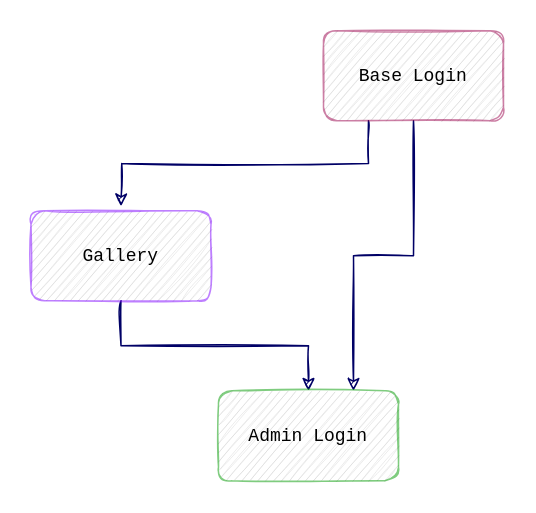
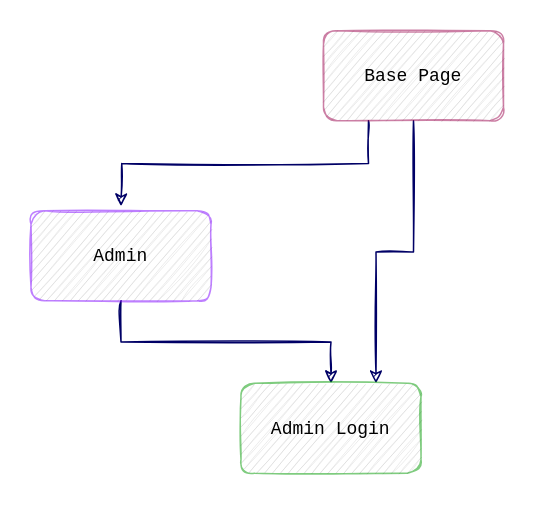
- <mxCell id="4" value="&lt;font face=&quot;Courier New&quot;&gt;Base Login&lt;/font&gt;" style="rounded=1;whiteSpace=wrap;html=1;sketch=1;strokeColor=#99004D;fillColor=#CCCCCC;opacity=50;" vertex="1" parent="1"><mxGeometry x="215" y="20" width="120" height="60" as="geometry" /></mxCell>
+ <mxCell id="4" value="&lt;font face=&quot;Courier New&quot;&gt;Base Page&lt;/font&gt;" style="rounded=1;whiteSpace=wrap;html=1;sketch=1;strokeColor=#99004D;fillColor=#CCCCCC;opacity=50;" vertex="1" parent="1"><mxGeometry x="215" y="20" width="120" height="60" as="geometry" /></mxCell>
- <mxCell id="6" value="&lt;font face=&quot;Courier New&quot;&gt;Gallery&lt;/font&gt;" style="rounded=1;whiteSpace=wrap;html=1;sketch=1;strokeColor=#7F00FF;fillColor=#CCCCCC;opacity=50;" vertex="1" parent="1"><mxGeometry x="20" y="140" width="120" height="60" as="geometry" /></mxCell>
+ <mxCell id="6" value="&lt;font face=&quot;Courier New&quot;&gt;Admin&lt;/font&gt;" style="rounded=1;whiteSpace=wrap;html=1;sketch=1;strokeColor=#7F00FF;fillColor=#CCCCCC;opacity=50;" vertex="1" parent="1"><mxGeometry x="20" y="140" width="120" height="60" as="geometry" /></mxCell>
- <mxCell id="7" value="&lt;font face=&quot;Courier New&quot;&gt;Admin Login&lt;/font&gt;" style="rounded=1;whiteSpace=wrap;html=1;sketch=1;strokeColor=#009900;fillColor=#CCCCCC;opacity=50;" vertex="1" parent="1"><mxGeometry x="145" y="260" width="120" height="60" as="geometry" /></mxCell>
+ <mxCell id="7" value="&lt;font face=&quot;Courier New&quot;&gt;Admin Login&lt;/font&gt;" style="rounded=1;whiteSpace=wrap;html=1;sketch=1;strokeColor=#009900;fillColor=#CCCCCC;opacity=50;" vertex="1" parent="1"><mxGeometry x="160" y="255" width="120" height="60" as="geometry" /></mxCell>
